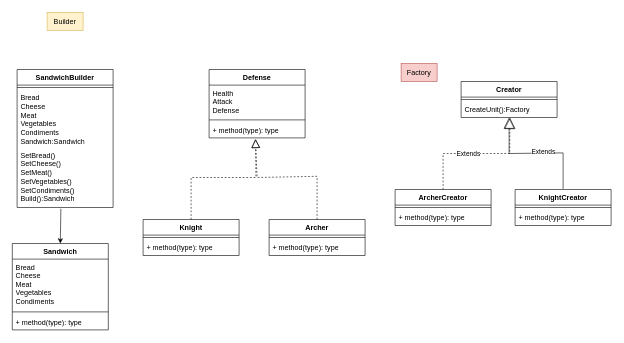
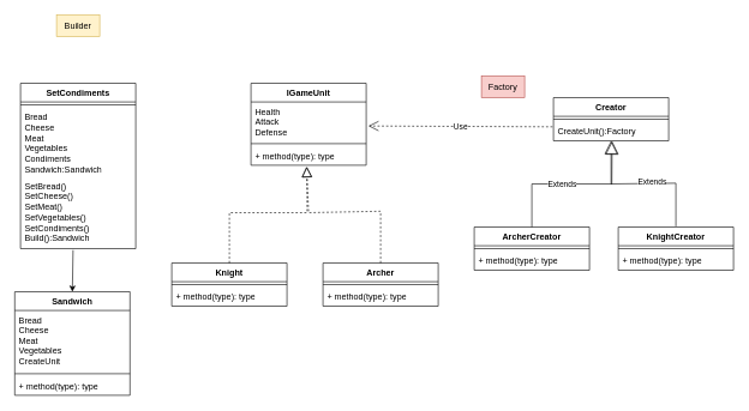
- <mxCell id="7" value="SandwichBuilder" style="swimlane;fontStyle=1;align=center;verticalAlign=top;childLayout=stackLayout;horizontal=1;startSize=26;horizontalStack=0;resizeParent=1;resizeParentMax=0;resizeLast=0;collapsible=1;marginBottom=0;whiteSpace=wrap;html=1;" vertex="1" parent="1"><mxGeometry x="28" y="115" width="160" height="230" as="geometry" /></mxCell>
+ <mxCell id="7" value="SetCondiments" style="swimlane;fontStyle=1;align=center;verticalAlign=top;childLayout=stackLayout;horizontal=1;startSize=26;horizontalStack=0;resizeParent=1;resizeParentMax=0;resizeLast=0;collapsible=1;marginBottom=0;whiteSpace=wrap;html=1;" vertex="1" parent="1"><mxGeometry x="28" y="115" width="160" height="230" as="geometry" /></mxCell>
- <mxCell id="13" value="Defense" style="swimlane;fontStyle=1;align=center;verticalAlign=top;childLayout=stackLayout;horizontal=1;startSize=26;horizontalStack=0;resizeParent=1;resizeParentMax=0;resizeLast=0;collapsible=1;marginBottom=0;whiteSpace=wrap;html=1;" vertex="1" parent="1"><mxGeometry x="348" y="115" width="160" height="114" as="geometry" /></mxCell>
+ <mxCell id="13" value="IGameUnit" style="swimlane;fontStyle=1;align=center;verticalAlign=top;childLayout=stackLayout;horizontal=1;startSize=26;horizontalStack=0;resizeParent=1;resizeParentMax=0;resizeLast=0;collapsible=1;marginBottom=0;whiteSpace=wrap;html=1;" vertex="1" parent="1"><mxGeometry x="348" y="115" width="160" height="114" as="geometry" /></mxCell>
+ <mxCell id="28" value="Use" style="endArrow=open;endSize=12;dashed=1;html=1;rounded=0;entryX=1.019;entryY=0.619;entryDx=0;entryDy=0;exitX=-0.008;exitY=0.252;exitDx=0;exitDy=0;exitPerimeter=0;entryPerimeter=0;" edge="1" parent="1" source="27" target="14"><mxGeometry width="160" relative="1" as="geometry"><mxPoint x="698" y="172" as="sourcePoint" /><mxPoint x="688" y="265" as="targetPoint" /></mxGeometry></mxCell>
- <mxCell id="35" value="Extends" style="endArrow=block;endSize=16;endFill=0;html=1;rounded=0;exitX=0.5;exitY=0;exitDx=0;exitDy=0;entryX=0.509;entryY=1.021;entryDx=0;entryDy=0;entryPerimeter=0;dashed=1;" edge="1" parent="1" source="29" target="27"><mxGeometry x="-0.116" y="-1" width="160" relative="1" as="geometry"><mxPoint x="688" y="265" as="sourcePoint" /><mxPoint x="848" y="265" as="targetPoint" /><Array as="points"><mxPoint x="738" y="255" /><mxPoint x="849" y="255" /></Array><mxPoint as="offset" /></mxGeometry></mxCell>
+ <mxCell id="35" value="Extends" style="endArrow=block;endSize=16;endFill=0;html=1;rounded=0;exitX=0.5;exitY=0;exitDx=0;exitDy=0;entryX=0.509;entryY=1.021;entryDx=0;entryDy=0;entryPerimeter=0;" edge="1" parent="1" source="29" target="27"><mxGeometry x="-0.116" y="-1" width="160" relative="1" as="geometry"><mxPoint x="688" y="265" as="sourcePoint" /><mxPoint x="848" y="265" as="targetPoint" /><Array as="points"><mxPoint x="738" y="255" /><mxPoint x="849" y="255" /></Array><mxPoint as="offset" /></mxGeometry></mxCell>
- <mxCell id="3" value="Bread&lt;br&gt;Cheese&lt;br&gt;Meat&lt;br&gt;Vegetables&lt;br&gt;Condiments" style="text;strokeColor=none;fillColor=none;align=left;verticalAlign=top;spacingLeft=4;spacingRight=4;overflow=hidden;rotatable=0;points=[[0,0.5],[1,0.5]];portConstraint=eastwest;whiteSpace=wrap;html=1;" vertex="1" parent="2"><mxGeometry y="26" width="160" height="84" as="geometry" /></mxCell>
+ <mxCell id="3" value="Bread&lt;br&gt;Cheese&lt;br&gt;Meat&lt;br&gt;Vegetables&lt;br&gt;CreateUnit" style="text;strokeColor=none;fillColor=none;align=left;verticalAlign=top;spacingLeft=4;spacingRight=4;overflow=hidden;rotatable=0;points=[[0,0.5],[1,0.5]];portConstraint=eastwest;whiteSpace=wrap;html=1;" vertex="1" parent="2"><mxGeometry y="26" width="160" height="84" as="geometry" /></mxCell>
